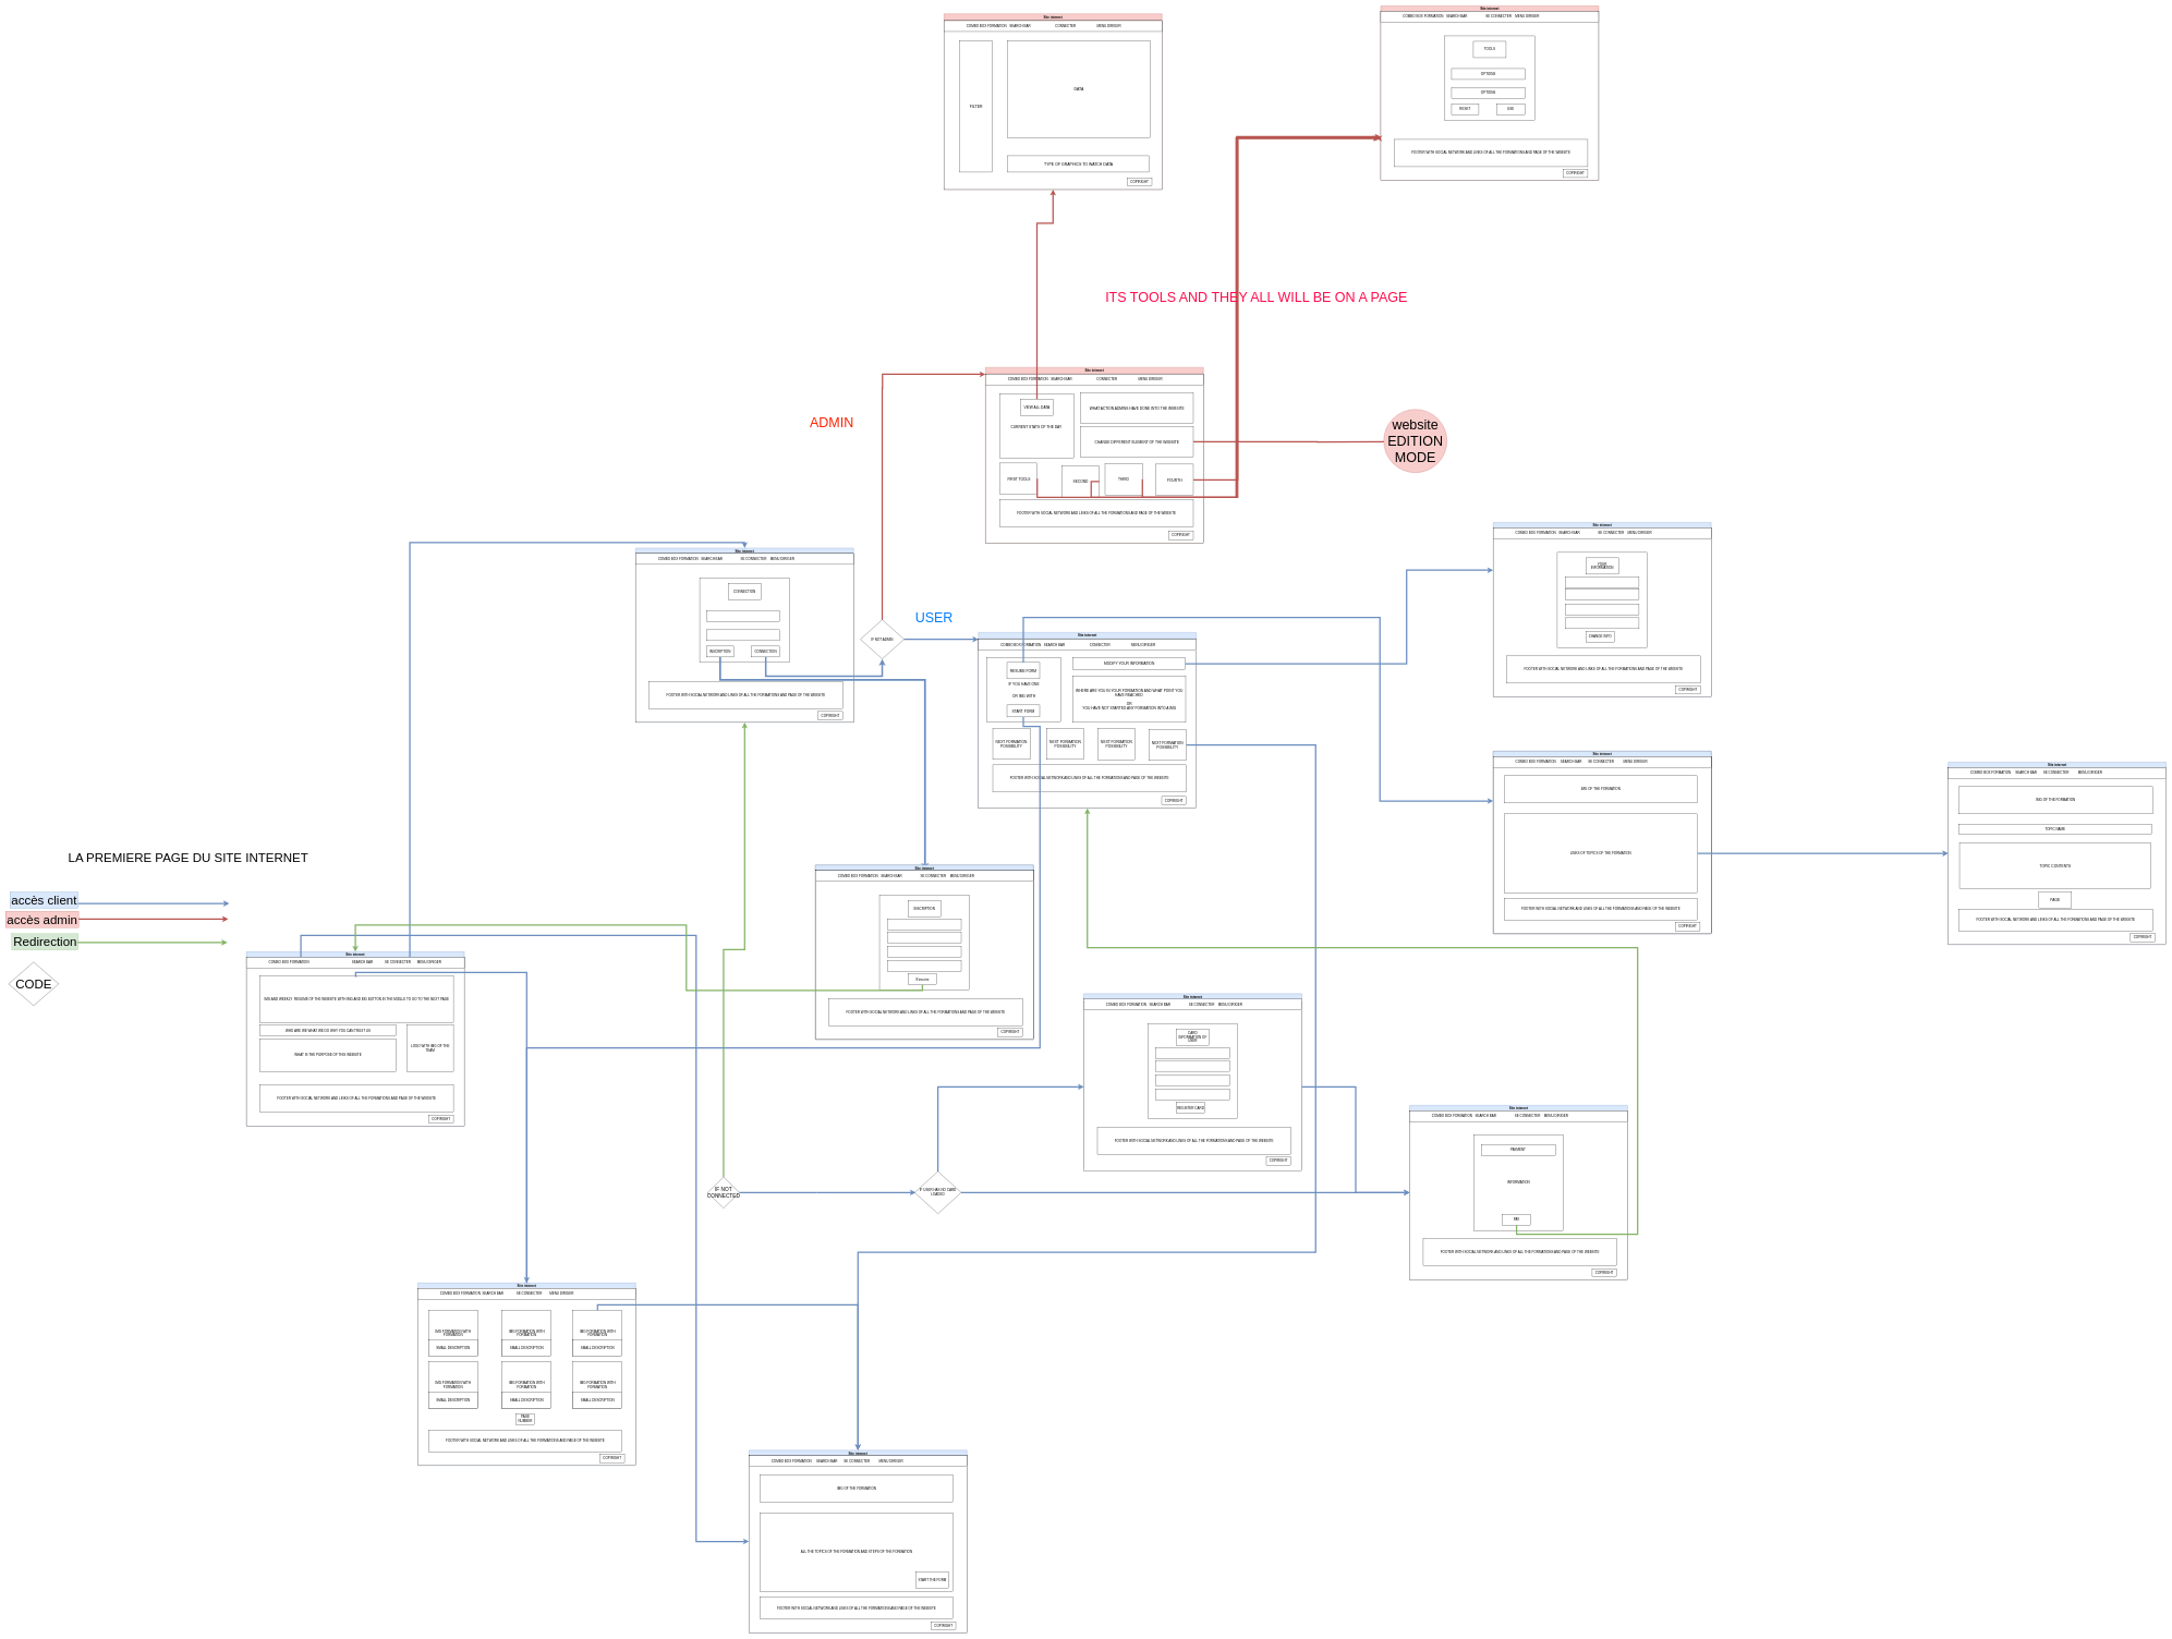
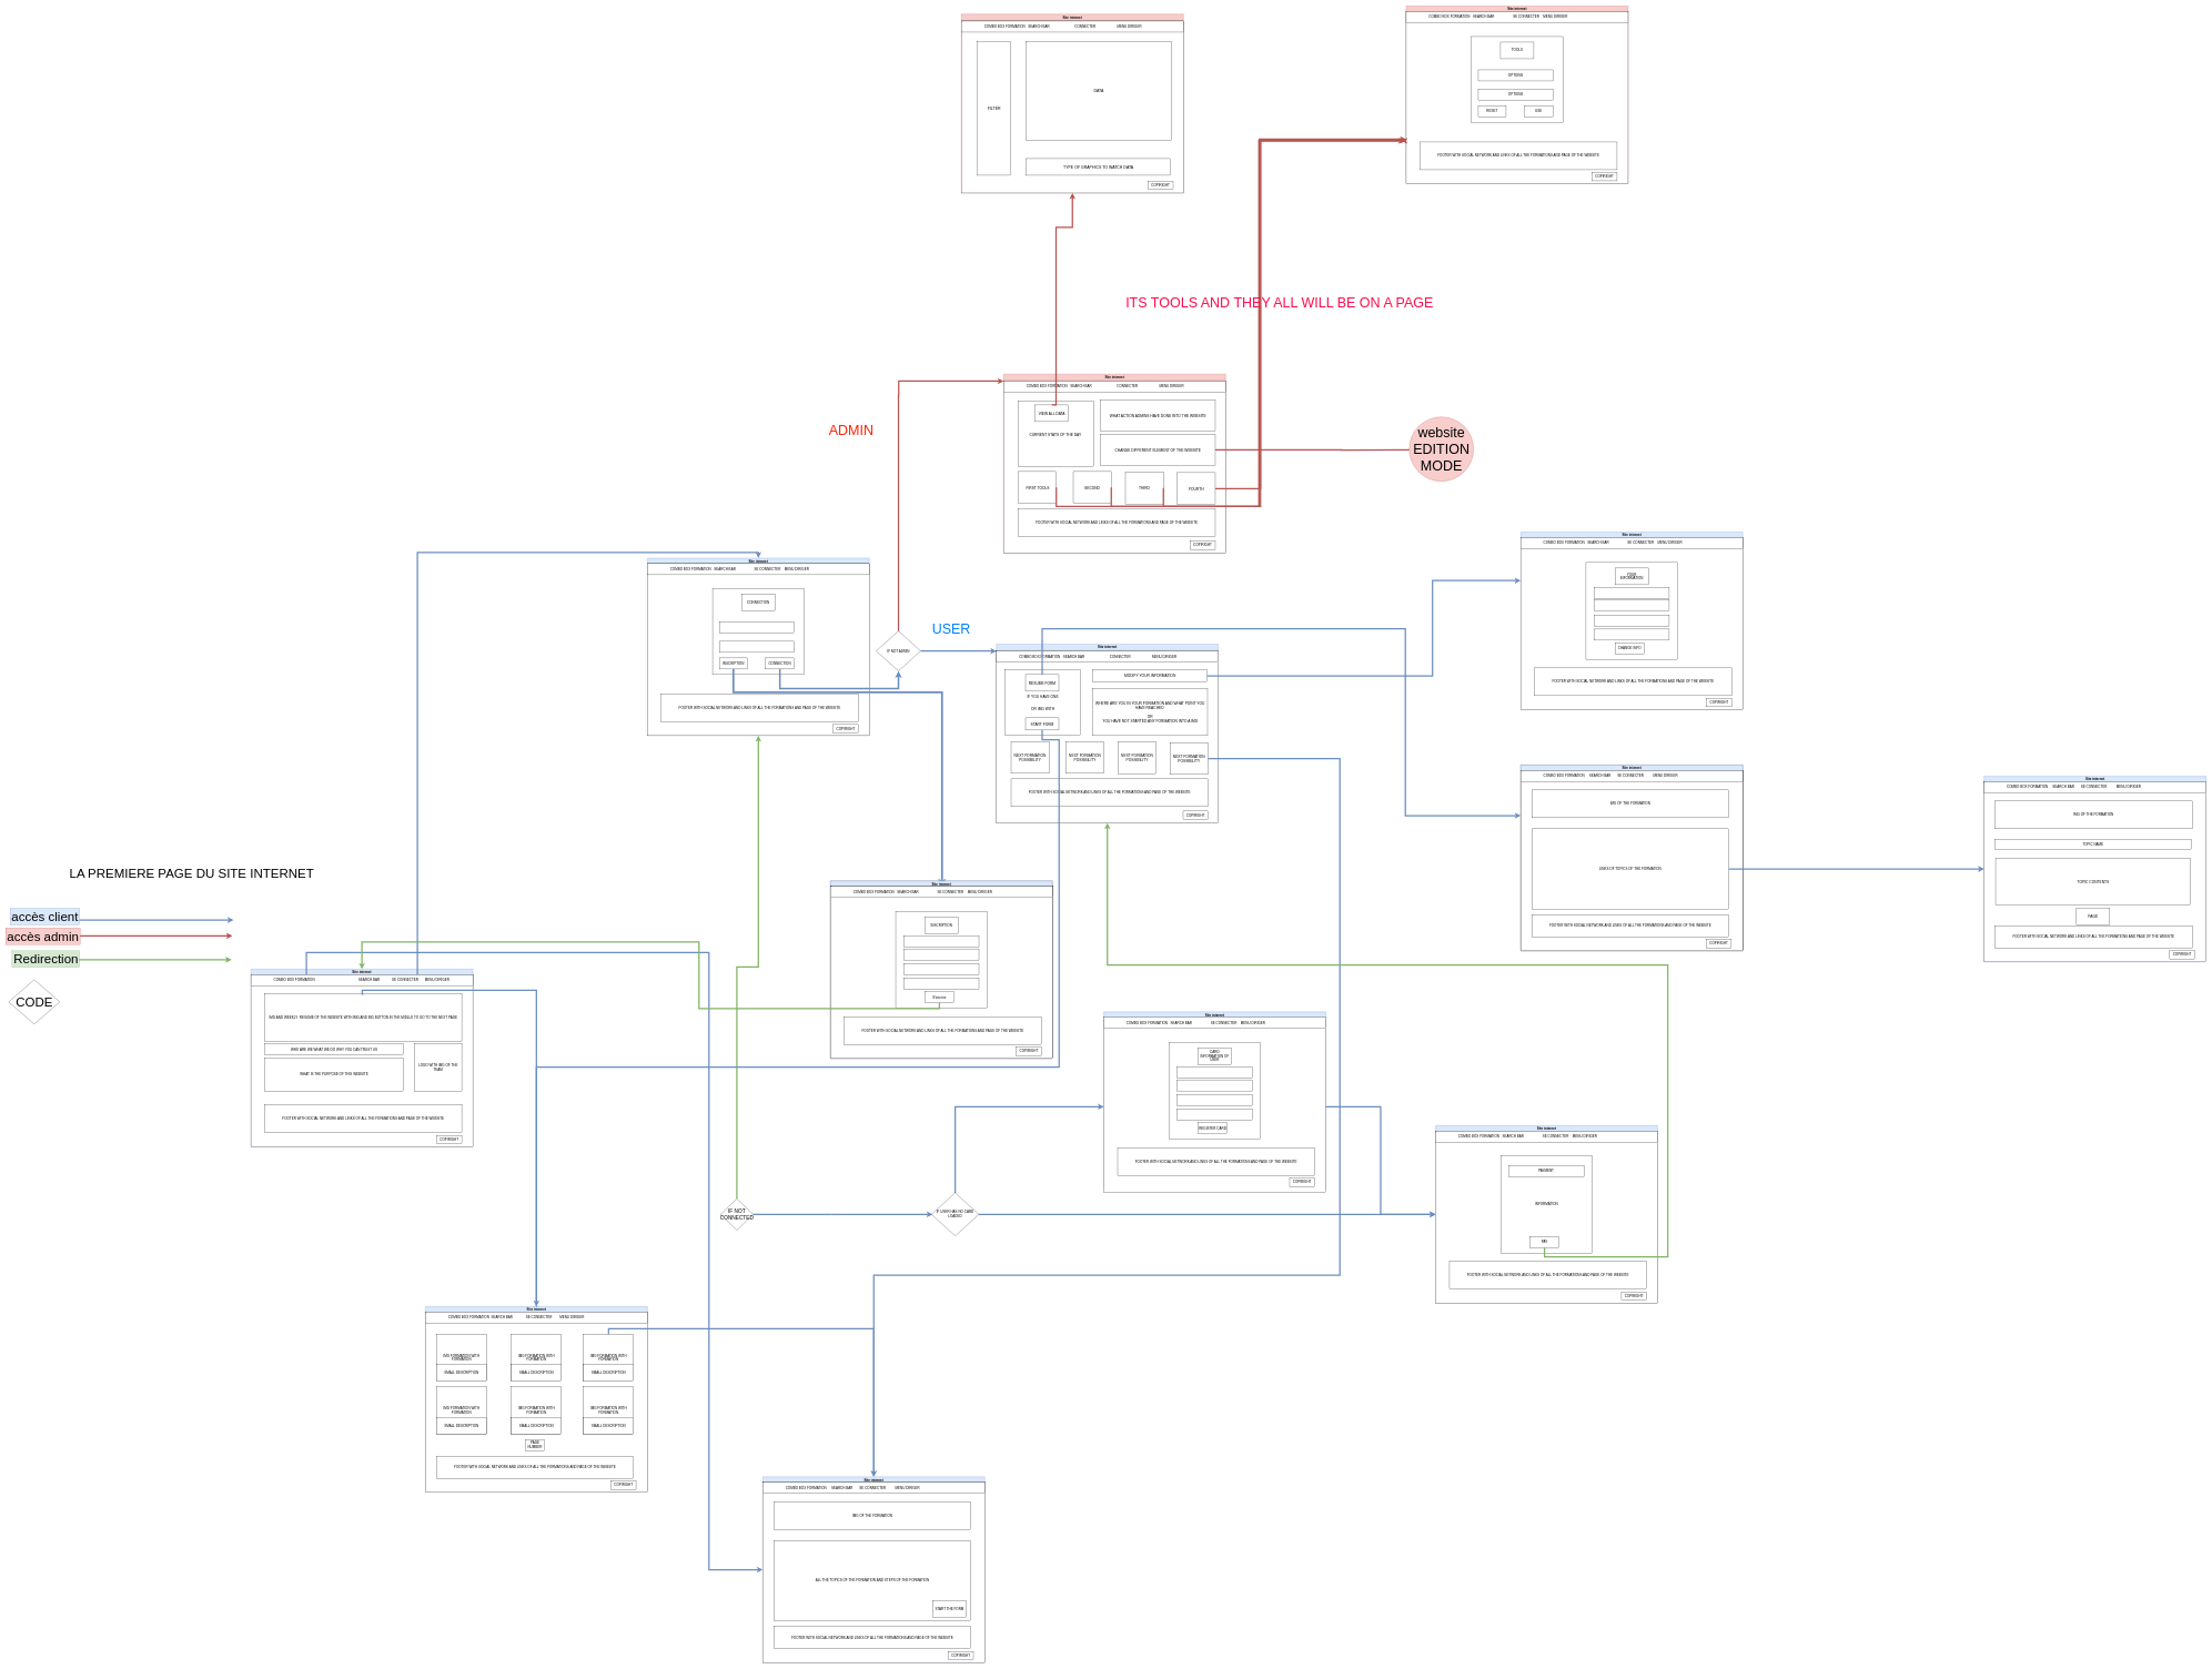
- <mxCell id="178" value="VIEW ALL DATA" style="rounded=0;whiteSpace=wrap;html=1;fontSize=13;fontColor=#000000;" parent="166" vertex="1"><mxGeometry x="129" y="116" width="120" height="60" as="geometry" /></mxCell>
+ <mxCell id="178" value="VIEW ALL DATA" style="rounded=0;whiteSpace=wrap;html=1;fontSize=13;fontColor=#000000;" parent="166" vertex="1"><mxGeometry x="114" y="111" width="120" height="60" as="geometry" /></mxCell>
- <mxCell id="164" value="&lt;font style=&quot;font-size: 50px&quot; color=&quot;#ff2200&quot;&gt;ADMIN&lt;/font&gt;" style="text;html=1;align=center;verticalAlign=middle;resizable=0;points=[];autosize=1;strokeColor=none;fillColor=none;fontSize=13;" parent="1" vertex="1"><mxGeometry x="2966" y="1531" width="171" height="33" as="geometry" /></mxCell>
+ <mxCell id="164" value="&lt;font style=&quot;font-size: 50px&quot; color=&quot;#ff2200&quot;&gt;ADMIN&lt;/font&gt;" style="text;html=1;align=center;verticalAlign=middle;resizable=0;points=[];autosize=1;strokeColor=none;fillColor=none;fontSize=13;" parent="1" vertex="1"><mxGeometry x="2981" y="1531" width="171" height="33" as="geometry" /></mxCell>
- <mxCell id="174" value="SECOND" style="rounded=0;whiteSpace=wrap;html=1;fontSize=13;" parent="166" vertex="1"><mxGeometry x="281" y="361" width="137" height="115" as="geometry" /></mxCell>
+ <mxCell id="174" value="SECOND" style="rounded=0;whiteSpace=wrap;html=1;fontSize=13;" parent="166" vertex="1"><mxGeometry x="251" y="351" width="137" height="115" as="geometry" /></mxCell>
